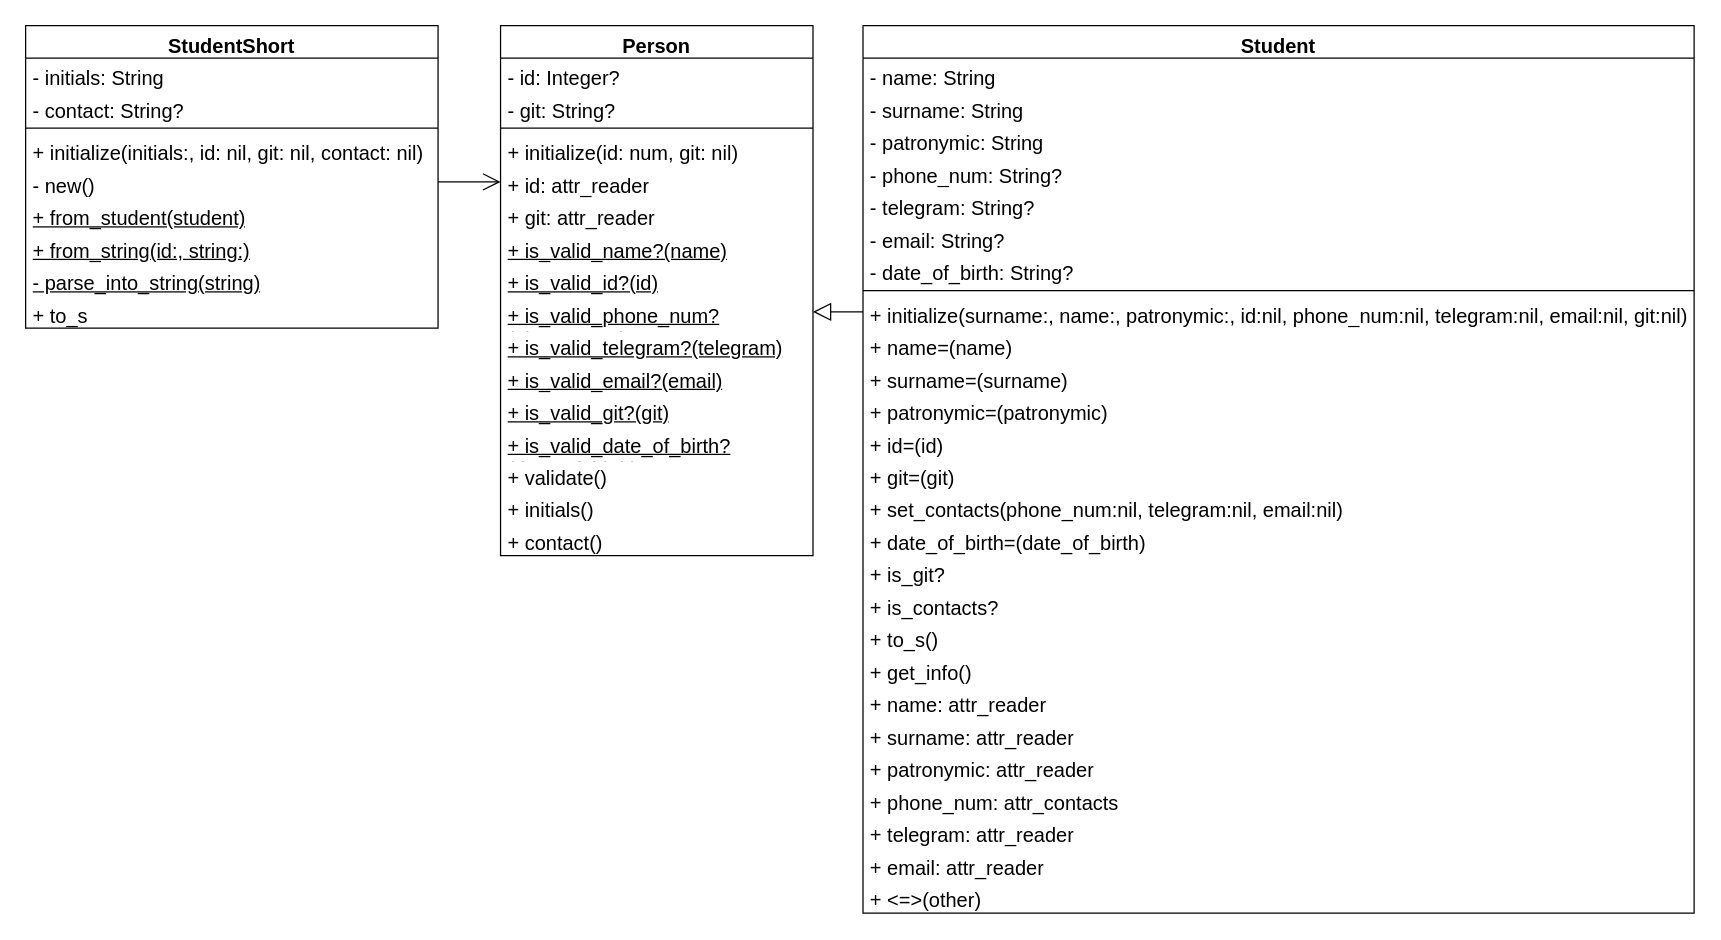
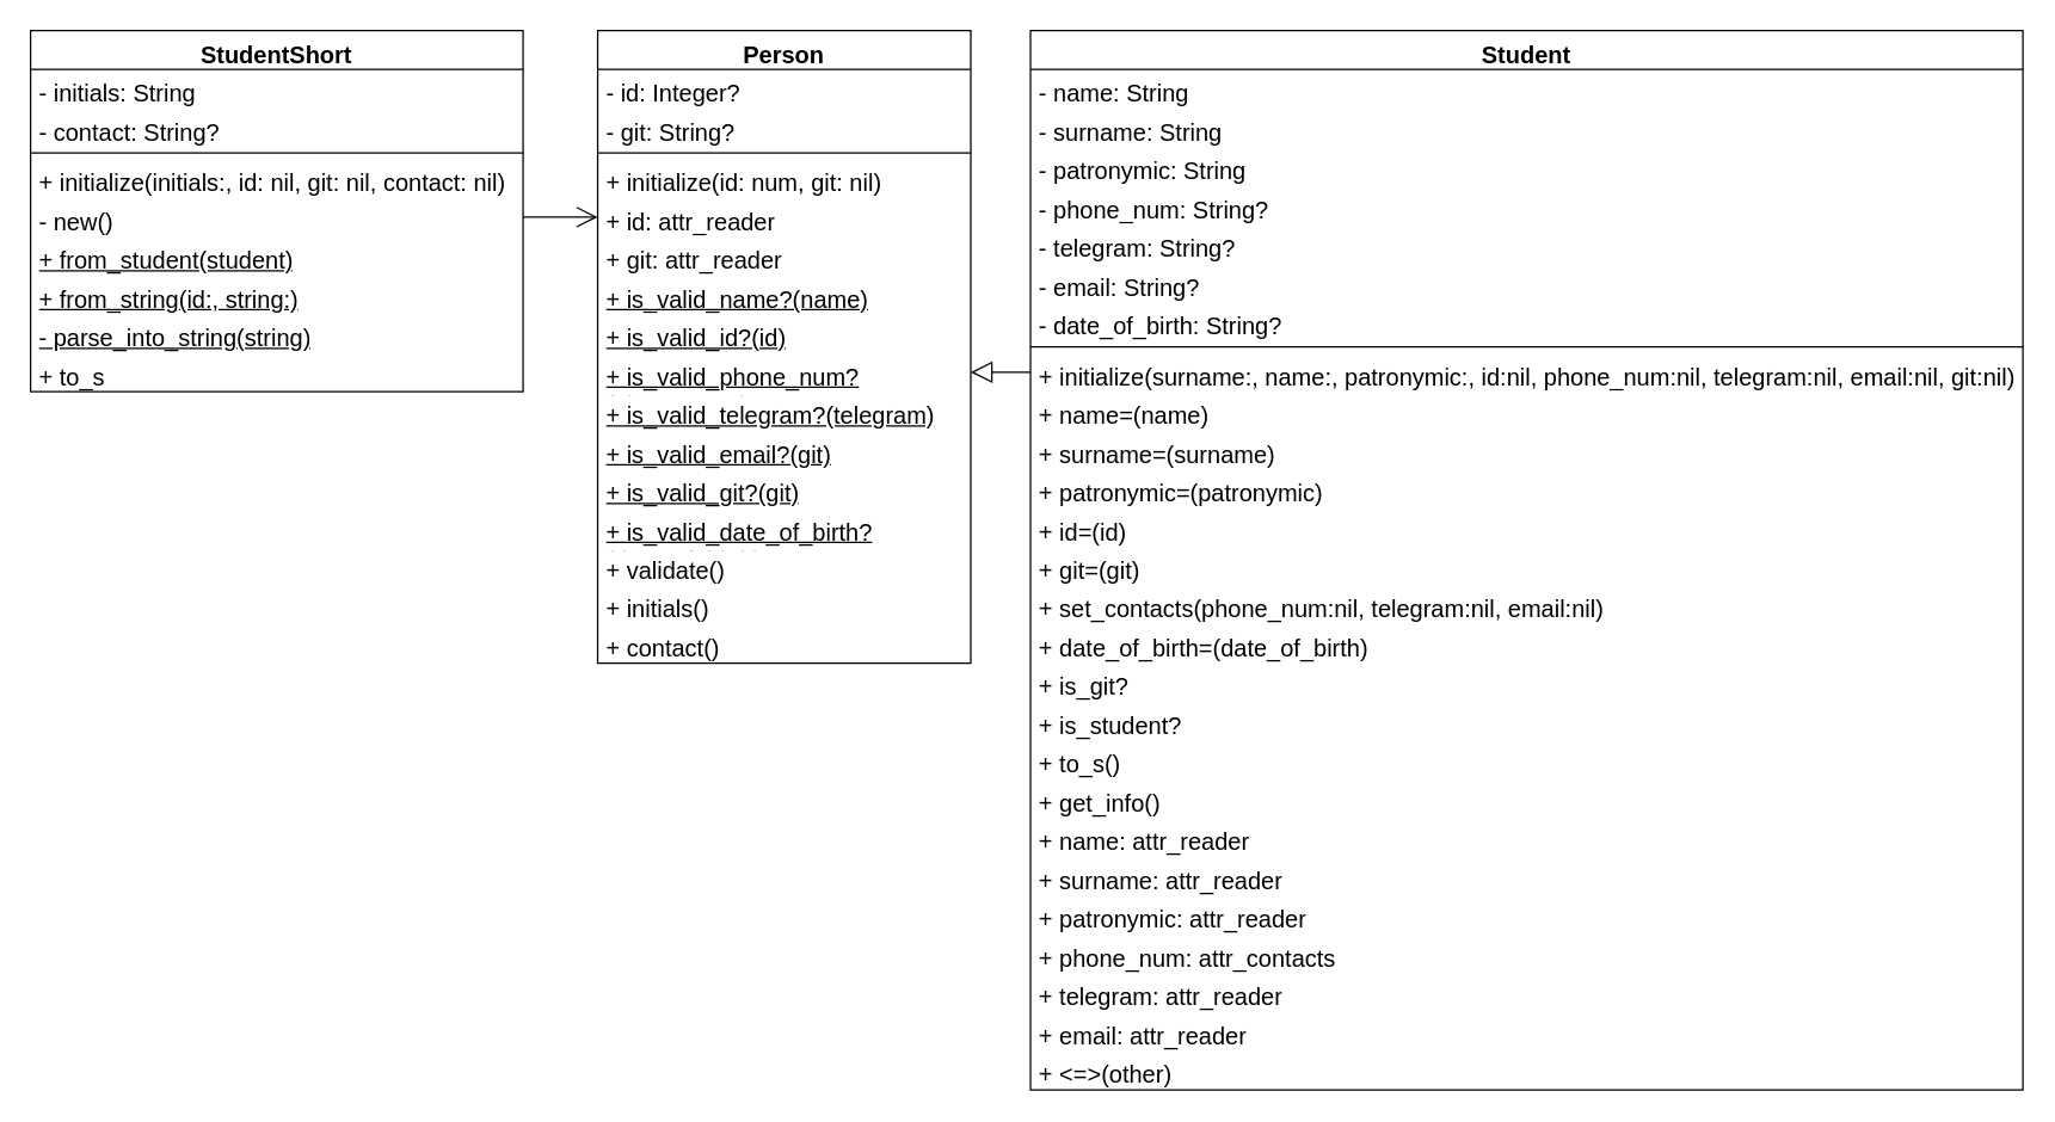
- <mxCell id="13" value="&lt;u&gt;+ is_valid_email?(email)&lt;/u&gt;" style="text;strokeColor=none;fillColor=none;align=left;verticalAlign=top;spacingLeft=4;spacingRight=4;overflow=hidden;rotatable=0;points=[[0,0.5],[1,0.5]];portConstraint=eastwest;whiteSpace=wrap;html=1;fontSize=16;" vertex="1" parent="2"><mxGeometry y="268" width="250" height="26" as="geometry" /></mxCell>
+ <mxCell id="13" value="&lt;u&gt;+ is_valid_email?(git)&lt;/u&gt;" style="text;strokeColor=none;fillColor=none;align=left;verticalAlign=top;spacingLeft=4;spacingRight=4;overflow=hidden;rotatable=0;points=[[0,0.5],[1,0.5]];portConstraint=eastwest;whiteSpace=wrap;html=1;fontSize=16;" vertex="1" parent="2"><mxGeometry y="268" width="250" height="26" as="geometry" /></mxCell>
- <mxCell id="48" value="+ is_contacts?" style="text;strokeColor=none;fillColor=none;align=left;verticalAlign=top;spacingLeft=4;spacingRight=4;overflow=hidden;rotatable=0;points=[[0,0.5],[1,0.5]];portConstraint=eastwest;whiteSpace=wrap;html=1;fontSize=16;" vertex="1" parent="30"><mxGeometry y="450" width="665" height="26" as="geometry" /></mxCell>
+ <mxCell id="48" value="+ is_student?" style="text;strokeColor=none;fillColor=none;align=left;verticalAlign=top;spacingLeft=4;spacingRight=4;overflow=hidden;rotatable=0;points=[[0,0.5],[1,0.5]];portConstraint=eastwest;whiteSpace=wrap;html=1;fontSize=16;" vertex="1" parent="30"><mxGeometry y="450" width="665" height="26" as="geometry" /></mxCell>
